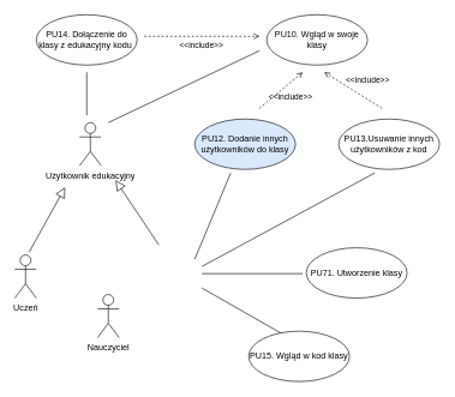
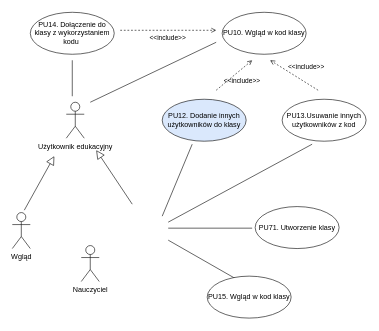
- <mxCell id="11" value="PU14&lt;span style=&quot;background-color: initial;&quot;&gt;. Dołączenie do klasy z edukacyjny kodu&amp;nbsp;&lt;/span&gt;" style="ellipse;whiteSpace=wrap;html=1;" parent="1" vertex="1"><mxGeometry x="50" y="20" width="140" height="70" as="geometry" /></mxCell>
+ <mxCell id="11" value="PU14&lt;span style=&quot;background-color: initial;&quot;&gt;. Dołączenie do klasy z wykorzystaniem kodu&amp;nbsp;&lt;/span&gt;" style="ellipse;whiteSpace=wrap;html=1;" parent="1" vertex="1"><mxGeometry x="50" y="20" width="140" height="70" as="geometry" /></mxCell>
- <mxCell id="8" value="PU10. Wgląd w swoje klasy" style="ellipse;whiteSpace=wrap;html=1;" parent="1" vertex="1"><mxGeometry x="370" y="20" width="140" height="70" as="geometry" /></mxCell>
+ <mxCell id="8" value="PU10. Wgląd w kod klasy" style="ellipse;whiteSpace=wrap;html=1;" parent="1" vertex="1"><mxGeometry x="370" y="20" width="140" height="70" as="geometry" /></mxCell>
- <mxCell id="12" value="Uczeń" style="shape=umlActor;html=1;verticalLabelPosition=bottom;verticalAlign=top;align=center;" vertex="1" parent="1"><mxGeometry x="20" y="354" width="30" height="60" as="geometry" /></mxCell>
+ <mxCell id="12" value="Wgląd" style="shape=umlActor;html=1;verticalLabelPosition=bottom;verticalAlign=top;align=center;" vertex="1" parent="1"><mxGeometry x="20" y="354" width="30" height="60" as="geometry" /></mxCell>
